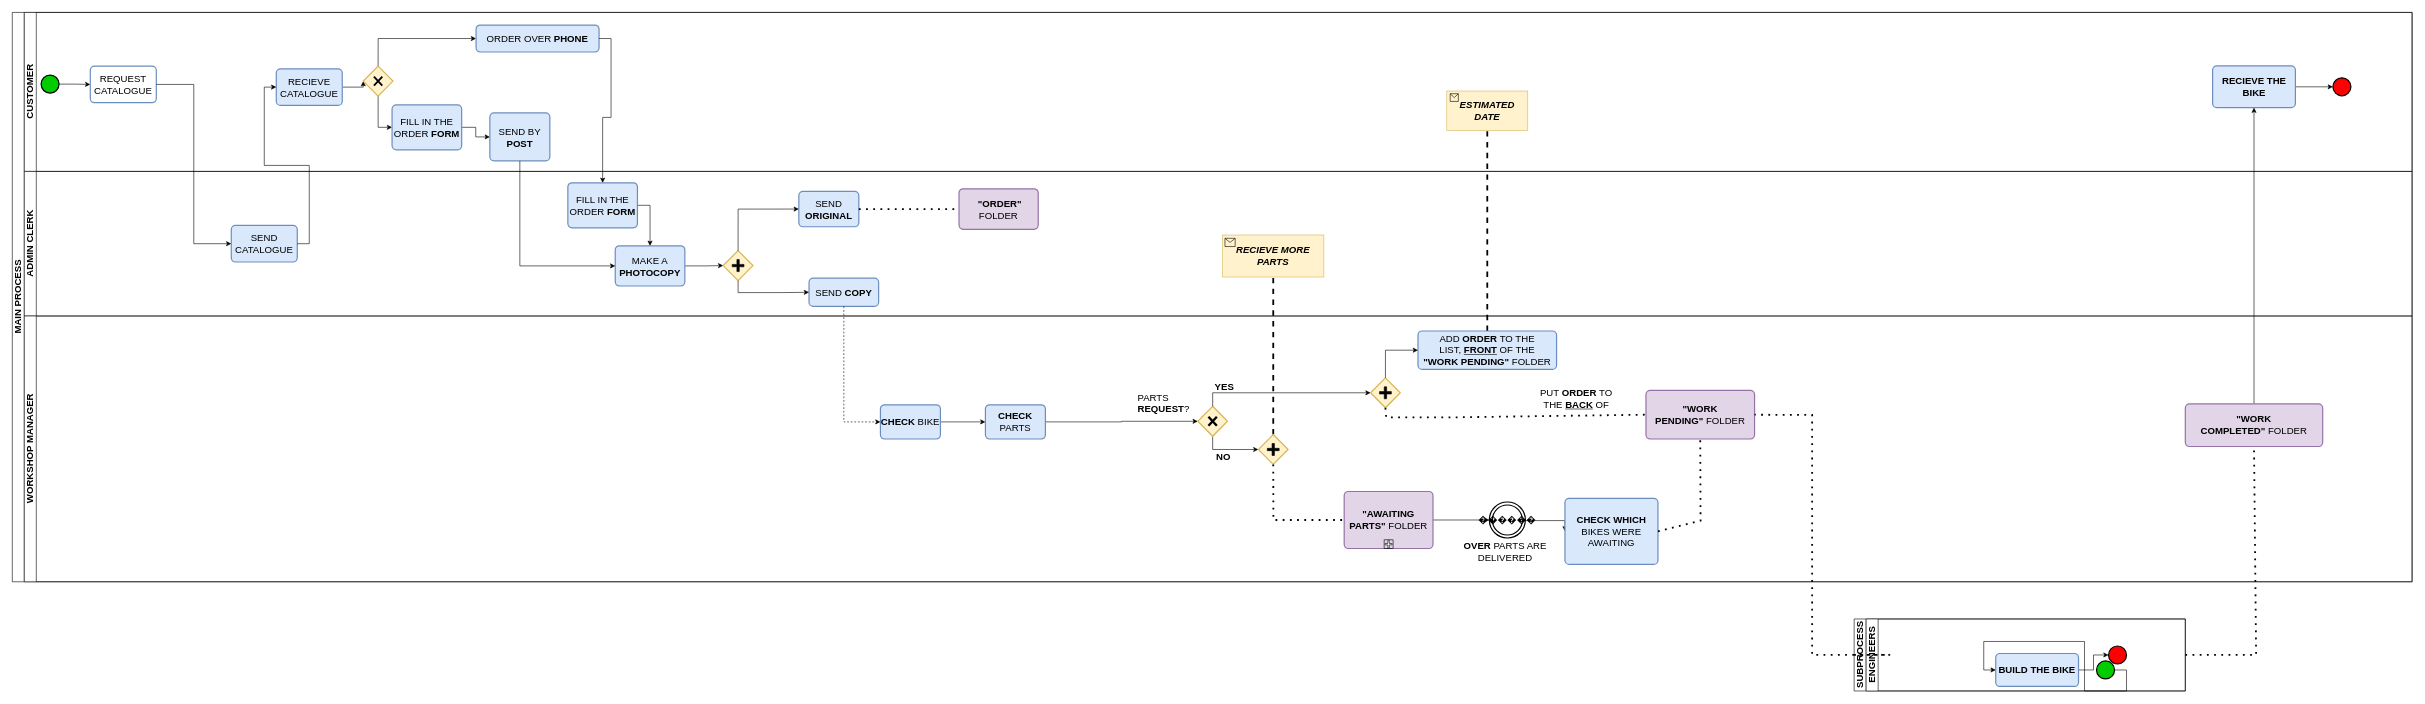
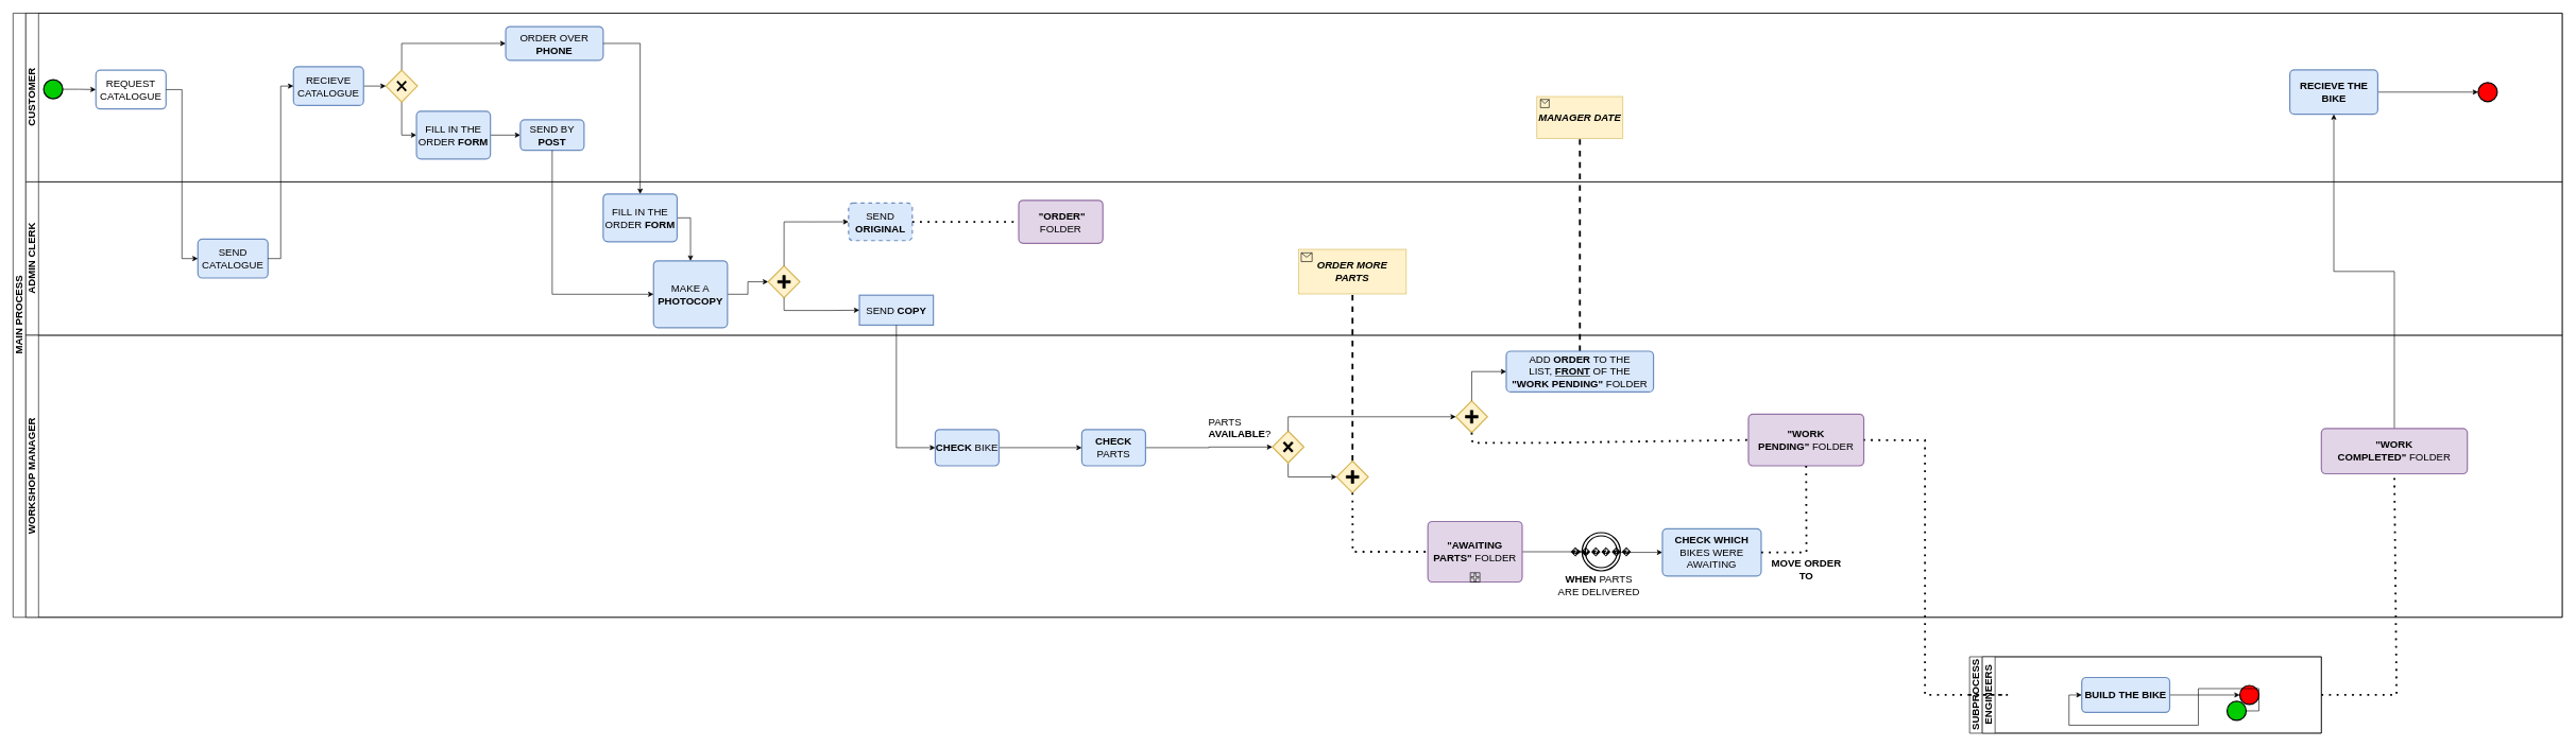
- <mxCell id="12" value="ORDER OVER &lt;b style=&quot;font-size: 16px;&quot;&gt;PHONE&lt;/b&gt;" style="rounded=1;whiteSpace=wrap;html=1;absoluteArcSize=1;arcSize=14;strokeWidth=2;fillColor=#dae8fc;strokeColor=#6c8ebf;fontSize=16;" parent="3" vertex="1"><mxGeometry x="753" y="21" width="205" height="45" as="geometry" /></mxCell>
+ <mxCell id="12" value="ORDER OVER &lt;b style=&quot;font-size: 16px;&quot;&gt;PHONE&lt;/b&gt;" style="rounded=1;whiteSpace=wrap;html=1;absoluteArcSize=1;arcSize=14;strokeWidth=2;fillColor=#dae8fc;strokeColor=#6c8ebf;fontSize=16;" parent="3" vertex="1"><mxGeometry x="753" y="21" width="153" height="53" as="geometry" /></mxCell>
- <mxCell id="7" value="RECIEVE&lt;br style=&quot;font-size: 16px;&quot;&gt;CATALOGUE" style="rounded=1;whiteSpace=wrap;html=1;absoluteArcSize=1;arcSize=14;strokeWidth=2;fillColor=#dae8fc;strokeColor=#6c8ebf;fontSize=16;" parent="3" vertex="1"><mxGeometry x="420" y="94" width="110" height="61" as="geometry" /></mxCell>
+ <mxCell id="7" value="RECIEVE&lt;br style=&quot;font-size: 16px;&quot;&gt;CATALOGUE" style="rounded=1;whiteSpace=wrap;html=1;absoluteArcSize=1;arcSize=14;strokeWidth=2;fillColor=#dae8fc;strokeColor=#6c8ebf;fontSize=16;" parent="3" vertex="1"><mxGeometry x="420" y="84" width="110" height="61" as="geometry" /></mxCell>
- <mxCell id="16" value="&lt;span style=&quot;font-size: 16px;&quot;&gt;&lt;b&gt;RECIEVE&lt;/b&gt;&lt;/span&gt;&lt;b style=&quot;font-size: 16px;&quot;&gt; THE BIKE&lt;/b&gt;" style="rounded=1;whiteSpace=wrap;html=1;absoluteArcSize=1;arcSize=14;strokeWidth=2;fillColor=#dae8fc;strokeColor=#6c8ebf;fontSize=16;" parent="3" vertex="1"><mxGeometry x="3647.5" y="89.25" width="138" height="69.5" as="geometry" /></mxCell>
+ <mxCell id="16" value="&lt;span style=&quot;font-size: 16px;&quot;&gt;&lt;b&gt;RECIEVE&lt;/b&gt;&lt;/span&gt;&lt;b style=&quot;font-size: 16px;&quot;&gt; THE BIKE&lt;/b&gt;" style="rounded=1;whiteSpace=wrap;html=1;absoluteArcSize=1;arcSize=14;strokeWidth=2;fillColor=#dae8fc;strokeColor=#6c8ebf;fontSize=16;" parent="3" vertex="1"><mxGeometry x="3552.5" y="89.25" width="138" height="69.5" as="geometry" /></mxCell>
- <mxCell id="22" value="&lt;i style=&quot;font-size: 16px;&quot;&gt;&lt;b style=&quot;font-size: 16px;&quot;&gt;ESTIMATED DATE&lt;/b&gt;&lt;/i&gt;" style="rounded=0;whiteSpace=wrap;html=1;fillColor=#fff2cc;strokeColor=#d6b656;fontSize=16;" parent="21" vertex="1"><mxGeometry width="135" height="65.5" as="geometry" /></mxCell>
+ <mxCell id="22" value="&lt;i style=&quot;font-size: 16px;&quot;&gt;&lt;b style=&quot;font-size: 16px;&quot;&gt;MANAGER DATE&lt;/b&gt;&lt;/i&gt;" style="rounded=0;whiteSpace=wrap;html=1;fillColor=#fff2cc;strokeColor=#d6b656;fontSize=16;" parent="21" vertex="1"><mxGeometry width="135" height="65.5" as="geometry" /></mxCell>
- <mxCell id="13" value="SEND BY &lt;b style=&quot;font-size: 16px;&quot;&gt;POST&lt;/b&gt;" style="rounded=1;whiteSpace=wrap;html=1;absoluteArcSize=1;arcSize=14;strokeWidth=2;fillColor=#dae8fc;strokeColor=#6c8ebf;fontSize=16;" parent="3" vertex="1"><mxGeometry x="776" y="167.5" width="100" height="80" as="geometry" /></mxCell>
+ <mxCell id="13" value="SEND BY &lt;b style=&quot;font-size: 16px;&quot;&gt;POST&lt;/b&gt;" style="rounded=1;whiteSpace=wrap;html=1;absoluteArcSize=1;arcSize=14;strokeWidth=2;fillColor=#dae8fc;strokeColor=#6c8ebf;fontSize=16;" parent="3" vertex="1"><mxGeometry x="776" y="167.5" width="100" height="48" as="geometry" /></mxCell>
- <mxCell id="31" value="SEND &lt;b style=&quot;font-size: 16px;&quot;&gt;ORIGINAL&lt;/b&gt;" style="rounded=1;whiteSpace=wrap;html=1;absoluteArcSize=1;arcSize=14;strokeWidth=2;fillColor=#dae8fc;strokeColor=#6c8ebf;fontSize=16;" parent="24" vertex="1"><mxGeometry x="1291" y="33.25" width="100" height="59" as="geometry" /></mxCell>
+ <mxCell id="31" value="SEND &lt;b style=&quot;font-size: 16px;&quot;&gt;ORIGINAL&lt;/b&gt;" style="rounded=1;whiteSpace=wrap;html=1;absoluteArcSize=1;arcSize=14;strokeWidth=2;fillColor=#dae8fc;strokeColor=#6c8ebf;fontSize=16;dashed=1;" parent="24" vertex="1"><mxGeometry x="1291" y="33.25" width="100" height="59" as="geometry" /></mxCell>
- <mxCell id="41" value="SEND CATALOGUE" style="rounded=1;whiteSpace=wrap;html=1;absoluteArcSize=1;arcSize=14;strokeWidth=2;fillColor=#dae8fc;strokeColor=#6c8ebf;fontSize=16;" vertex="1" parent="24"><mxGeometry x="345" y="90" width="110" height="61" as="geometry" /></mxCell>
+ <mxCell id="41" value="SEND CATALOGUE" style="rounded=1;whiteSpace=wrap;html=1;absoluteArcSize=1;arcSize=14;strokeWidth=2;fillColor=#dae8fc;strokeColor=#6c8ebf;fontSize=16;" vertex="1" parent="24"><mxGeometry x="270" y="90" width="110" height="61" as="geometry" /></mxCell>
- <mxCell id="39" value="&lt;i style=&quot;font-size: 16px;&quot;&gt;&lt;b style=&quot;font-size: 16px;&quot;&gt;RECIEVE MORE PARTS&lt;/b&gt;&lt;/i&gt;" style="rounded=0;whiteSpace=wrap;html=1;fillColor=#fff2cc;strokeColor=#d6b656;fontSize=16;" parent="38" vertex="1"><mxGeometry width="168.75" height="70" as="geometry" /></mxCell>
+ <mxCell id="39" value="&lt;i style=&quot;font-size: 16px;&quot;&gt;&lt;b style=&quot;font-size: 16px;&quot;&gt;ORDER MORE PARTS&lt;/b&gt;&lt;/i&gt;" style="rounded=0;whiteSpace=wrap;html=1;fillColor=#fff2cc;strokeColor=#d6b656;fontSize=16;" parent="38" vertex="1"><mxGeometry width="168.75" height="70" as="geometry" /></mxCell>
- <mxCell id="26" value="MAKE A &lt;b style=&quot;font-size: 16px;&quot;&gt;PHOTOCOPY&lt;/b&gt;" style="rounded=1;whiteSpace=wrap;html=1;absoluteArcSize=1;arcSize=14;strokeWidth=2;fillColor=#dae8fc;strokeColor=#6c8ebf;fontSize=16;" parent="24" vertex="1"><mxGeometry x="985" y="124" width="116" height="67" as="geometry" /></mxCell>
+ <mxCell id="26" value="MAKE A &lt;b style=&quot;font-size: 16px;&quot;&gt;PHOTOCOPY&lt;/b&gt;" style="rounded=1;whiteSpace=wrap;html=1;absoluteArcSize=1;arcSize=14;strokeWidth=2;fillColor=#dae8fc;strokeColor=#6c8ebf;fontSize=16;" parent="24" vertex="1"><mxGeometry x="985" y="124" width="116" height="105" as="geometry" /></mxCell>
- <mxCell id="32" value="SEND &lt;b style=&quot;font-size: 16px;&quot;&gt;COPY&lt;/b&gt;" style="rounded=1;whiteSpace=wrap;html=1;absoluteArcSize=1;arcSize=14;strokeWidth=2;fillColor=#dae8fc;strokeColor=#6c8ebf;fontSize=16;" parent="24" vertex="1"><mxGeometry x="1308" y="178" width="116" height="47" as="geometry" /></mxCell>
+ <mxCell id="32" value="SEND &lt;b style=&quot;font-size: 16px;&quot;&gt;COPY&lt;/b&gt;" style="whiteSpace=wrap;html=1;absoluteArcSize=1;arcSize=14;strokeWidth=2;fillColor=#dae8fc;strokeColor=#6c8ebf;fontSize=16;rounded=0;" parent="24" vertex="1"><mxGeometry x="1308" y="178" width="116" height="47" as="geometry" /></mxCell>
- <mxCell id="47" style="edgeStyle=orthogonalEdgeStyle;rounded=0;orthogonalLoop=1;jettySize=auto;html=1;exitX=0.5;exitY=1;exitDx=0;exitDy=0;entryX=0;entryY=0.5;entryDx=0;entryDy=0;dashed=1;" parent="2" source="32" target="50" edge="1"><mxGeometry relative="1" as="geometry" /></mxCell>
+ <mxCell id="47" style="edgeStyle=orthogonalEdgeStyle;rounded=0;orthogonalLoop=1;jettySize=auto;html=1;exitX=0.5;exitY=1;exitDx=0;exitDy=0;entryX=0;entryY=0.5;entryDx=0;entryDy=0;" parent="2" source="32" target="50" edge="1"><mxGeometry relative="1" as="geometry" /></mxCell>
- <mxCell id="56" value="&lt;b style=&quot;font-size: 16px;&quot;&gt;YES&lt;/b&gt;" style="text;html=1;strokeColor=none;fillColor=none;align=center;verticalAlign=middle;whiteSpace=wrap;rounded=0;fontSize=16;" parent="48" vertex="1"><mxGeometry x="1984.75" y="107.5" width="31" height="21" as="geometry" /></mxCell>
- <mxCell id="76" value="PUT&amp;nbsp;&lt;b style=&quot;border-color: var(--border-color); font-size: 16px;&quot;&gt;ORDER&lt;/b&gt;&amp;nbsp;TO THE&amp;nbsp;&lt;b style=&quot;border-color: var(--border-color); font-size: 16px;&quot;&gt;&lt;u style=&quot;border-color: var(--border-color); font-size: 16px;&quot;&gt;BACK&lt;/u&gt;&lt;/b&gt;&amp;nbsp;OF" style="text;html=1;strokeColor=none;fillColor=none;align=center;verticalAlign=middle;whiteSpace=wrap;rounded=0;fontSize=16;" parent="48" vertex="1"><mxGeometry x="2519" y="123" width="136" height="30" as="geometry" /></mxCell>
- <mxCell id="54" value="PARTS &lt;b style=&quot;font-size: 16px;&quot;&gt;REQUEST&lt;/b&gt;?" style="text;whiteSpace=wrap;html=1;fontSize=16;" parent="48" vertex="1"><mxGeometry x="1854" y="119.5" width="119" height="36" as="geometry" /></mxCell>
+ <mxCell id="54" value="PARTS &lt;b style=&quot;font-size: 16px;&quot;&gt;AVAILABLE&lt;/b&gt;?" style="text;whiteSpace=wrap;html=1;fontSize=16;" parent="48" vertex="1"><mxGeometry x="1854" y="119.5" width="119" height="36" as="geometry" /></mxCell>
- <mxCell id="52" value="&lt;b style=&quot;font-size: 16px;&quot;&gt;CHECK &lt;/b&gt;PARTS" style="rounded=1;whiteSpace=wrap;html=1;absoluteArcSize=1;arcSize=14;strokeWidth=2;fillColor=#dae8fc;strokeColor=#6c8ebf;fontSize=16;" parent="48" vertex="1"><mxGeometry x="1602" y="148" width="100" height="57" as="geometry" /></mxCell>
+ <mxCell id="52" value="&lt;b style=&quot;font-size: 16px;&quot;&gt;CHECK &lt;/b&gt;PARTS" style="rounded=1;whiteSpace=wrap;html=1;absoluteArcSize=1;arcSize=14;strokeWidth=2;fillColor=#dae8fc;strokeColor=#6c8ebf;fontSize=16;" parent="48" vertex="1"><mxGeometry x="1657" y="148" width="100" height="57" as="geometry" /></mxCell>
- <mxCell id="55" value="&lt;b style=&quot;font-size: 16px;&quot;&gt;NO&lt;/b&gt;" style="text;whiteSpace=wrap;html=1;fontSize=16;" parent="48" vertex="1"><mxGeometry x="1984.75" y="217.5" width="34.25" height="30" as="geometry" /></mxCell>
- <mxCell id="73" value="&lt;b style=&quot;font-size: 16px;&quot;&gt;CHECK WHICH&lt;/b&gt; BIKES WERE AWAITING" style="rounded=1;whiteSpace=wrap;html=1;absoluteArcSize=1;arcSize=14;strokeWidth=2;fillColor=#dae8fc;strokeColor=#6c8ebf;fontSize=16;" parent="48" vertex="1"><mxGeometry x="2568" y="304" width="155" height="110" as="geometry" /></mxCell>
+ <mxCell id="73" value="&lt;b style=&quot;font-size: 16px;&quot;&gt;CHECK WHICH&lt;/b&gt; BIKES WERE AWAITING" style="rounded=1;whiteSpace=wrap;html=1;absoluteArcSize=1;arcSize=14;strokeWidth=2;fillColor=#dae8fc;strokeColor=#6c8ebf;fontSize=16;" parent="48" vertex="1"><mxGeometry x="2568" y="304" width="155" height="74" as="geometry" /></mxCell>
+ <mxCell id="75" value="&lt;b style=&quot;font-size: 16px;&quot;&gt;MOVE ORDER TO&lt;/b&gt;" style="text;html=1;strokeColor=none;fillColor=none;align=center;verticalAlign=middle;whiteSpace=wrap;rounded=0;fontSize=16;" parent="48" vertex="1"><mxGeometry x="2737.5" y="353" width="112" height="30" as="geometry" /></mxCell>
- <mxCell id="67" value="&lt;b style=&quot;font-size: 16px;&quot;&gt;OVER&lt;/b&gt; PARTS ARE DELIVERED" style="text;html=1;strokeColor=none;fillColor=none;align=center;verticalAlign=middle;whiteSpace=wrap;rounded=0;fontSize=16;" parent="48" vertex="1"><mxGeometry x="2398" y="378" width="141" height="30" as="geometry" /></mxCell>
+ <mxCell id="67" value="&lt;b style=&quot;font-size: 16px;&quot;&gt;WHEN&lt;/b&gt; PARTS ARE DELIVERED" style="text;html=1;strokeColor=none;fillColor=none;align=center;verticalAlign=middle;whiteSpace=wrap;rounded=0;fontSize=16;" parent="48" vertex="1"><mxGeometry x="2398" y="378" width="141" height="30" as="geometry" /></mxCell>
- <mxCell id="91" value="&lt;b style=&quot;font-size: 16px;&quot;&gt;BUILD THE BIKE&lt;/b&gt;" style="rounded=1;whiteSpace=wrap;html=1;absoluteArcSize=1;arcSize=14;strokeWidth=2;fillColor=#dae8fc;strokeColor=#6c8ebf;fontSize=16;" parent="89" vertex="1"><mxGeometry x="216" y="57.5" width="138" height="55" as="geometry" /></mxCell>
+ <mxCell id="91" value="&lt;b style=&quot;font-size: 16px;&quot;&gt;BUILD THE BIKE&lt;/b&gt;" style="rounded=1;whiteSpace=wrap;html=1;absoluteArcSize=1;arcSize=14;strokeWidth=2;fillColor=#dae8fc;strokeColor=#6c8ebf;fontSize=16;" parent="89" vertex="1"><mxGeometry x="156" y="32.5" width="138" height="55" as="geometry" /></mxCell>
